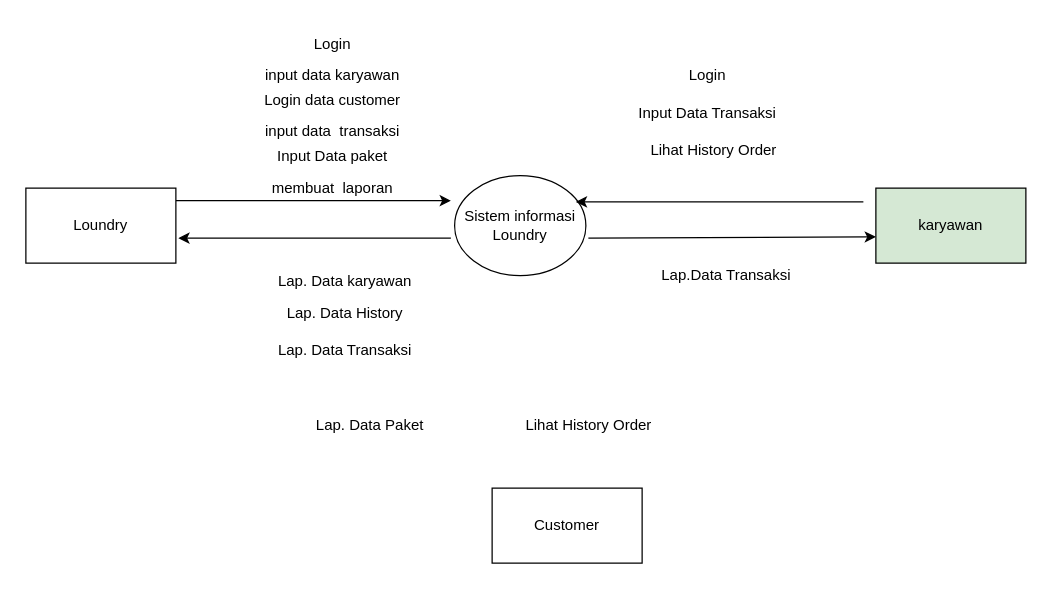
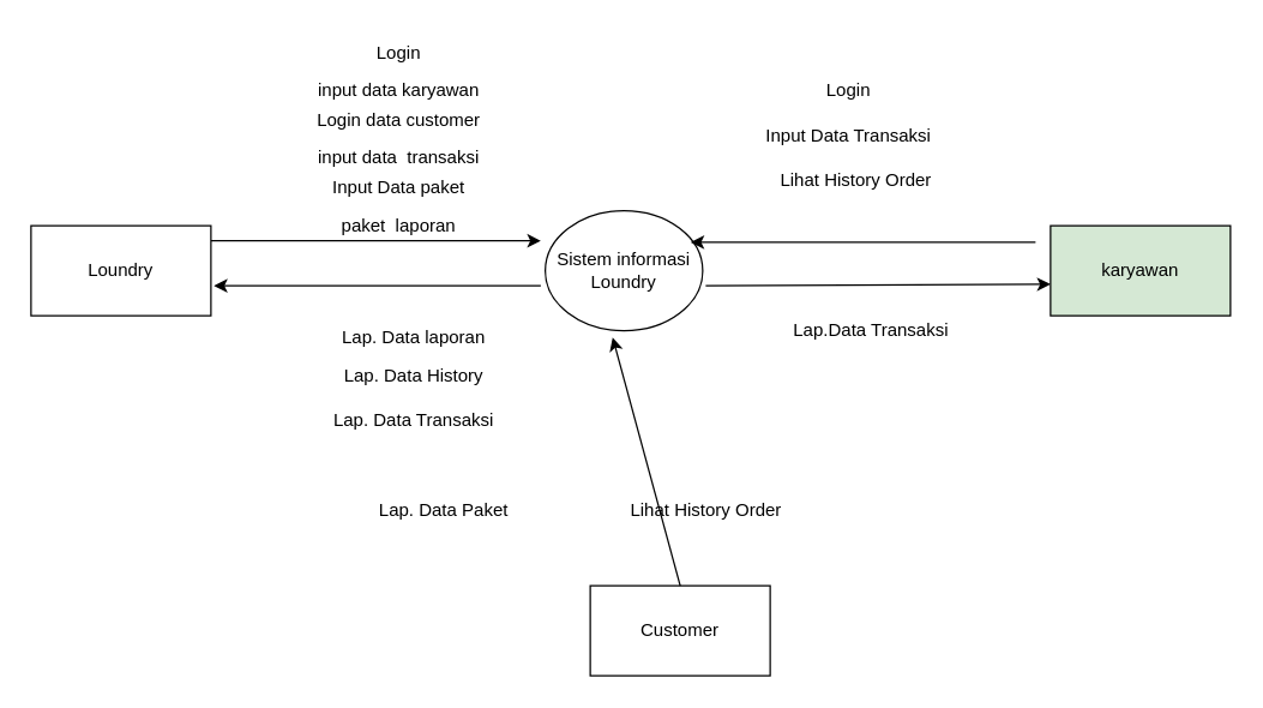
- <mxCell id="7" value="membuat&amp;nbsp; laporan" style="text;html=1;align=center;verticalAlign=middle;resizable=0;points=[];autosize=1;strokeColor=none;fillColor=none;" vertex="1" parent="1"><mxGeometry x="205" y="135" width="120" height="30" as="geometry" /></mxCell>
+ <mxCell id="7" value="paket&amp;nbsp; laporan" style="text;html=1;align=center;verticalAlign=middle;resizable=0;points=[];autosize=1;strokeColor=none;fillColor=none;" vertex="1" parent="1"><mxGeometry x="205" y="135" width="120" height="30" as="geometry" /></mxCell>
- <mxCell id="11" value="Lap. Data karyawan&lt;br&gt;" style="text;html=1;align=center;verticalAlign=middle;resizable=0;points=[];autosize=1;strokeColor=none;fillColor=none;" vertex="1" parent="1"><mxGeometry x="210" y="210" width="130" height="30" as="geometry" /></mxCell>
+ <mxCell id="11" value="Lap. Data laporan&lt;br&gt;" style="text;html=1;align=center;verticalAlign=middle;resizable=0;points=[];autosize=1;strokeColor=none;fillColor=none;" vertex="1" parent="1"><mxGeometry x="210" y="210" width="130" height="30" as="geometry" /></mxCell>
+ <mxCell id="24" value="" style="endArrow=classic;html=1;rounded=0;exitX=0.5;exitY=0;exitDx=0;exitDy=0;entryX=0.428;entryY=1.056;entryDx=0;entryDy=0;entryPerimeter=0;" edge="1" parent="1" source="23" target="8"><mxGeometry width="50" height="50" relative="1" as="geometry"><mxPoint x="500" y="250" as="sourcePoint" /><mxPoint x="550" y="200" as="targetPoint" /></mxGeometry></mxCell>
